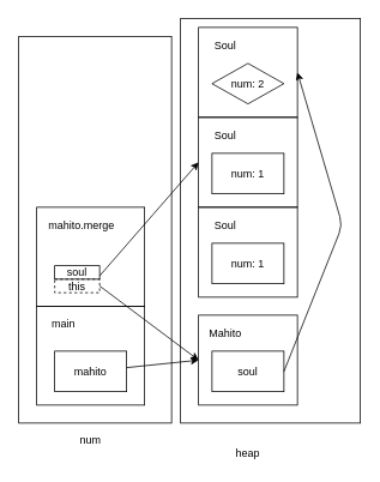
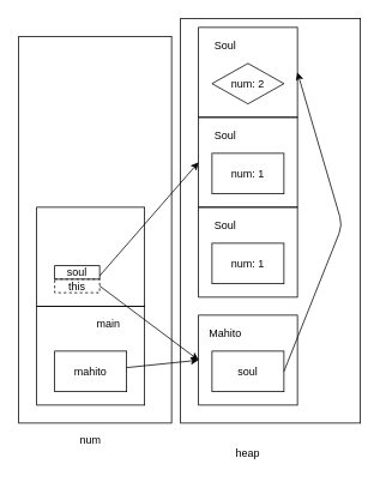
- <mxCell id="20" value="mahito.merge" style="text;html=1;align=center;verticalAlign=middle;whiteSpace=wrap;rounded=0;" parent="19" vertex="1"><mxGeometry x="10" y="10" width="80" height="20" as="geometry" /></mxCell>
- <mxCell id="3" value="main" style="text;html=1;align=center;verticalAlign=middle;whiteSpace=wrap;rounded=0;" parent="2" vertex="1"><mxGeometry x="10" y="10" width="40" height="20" as="geometry" /></mxCell>
+ <mxCell id="3" value="main" style="text;html=1;align=center;verticalAlign=middle;whiteSpace=wrap;rounded=0;" parent="2" vertex="1"><mxGeometry x="60" y="10" width="40" height="20" as="geometry" /></mxCell>
